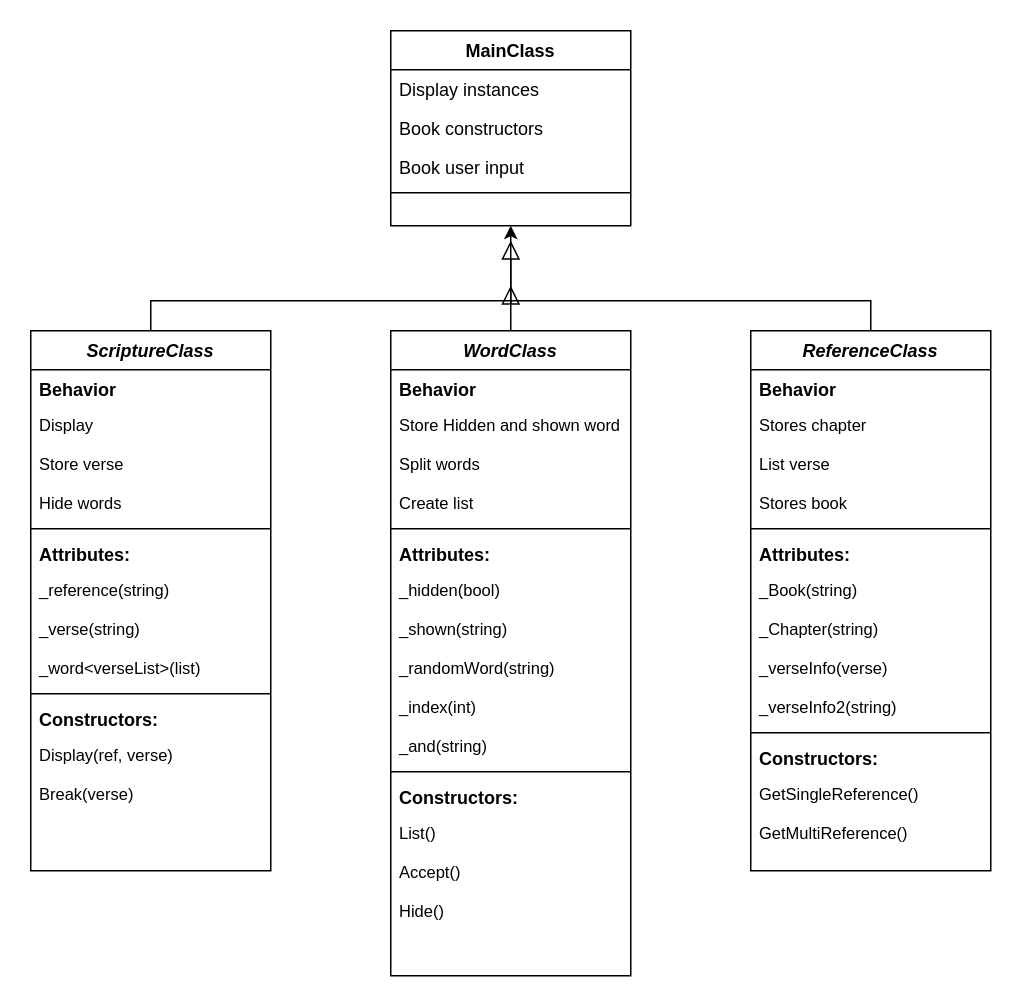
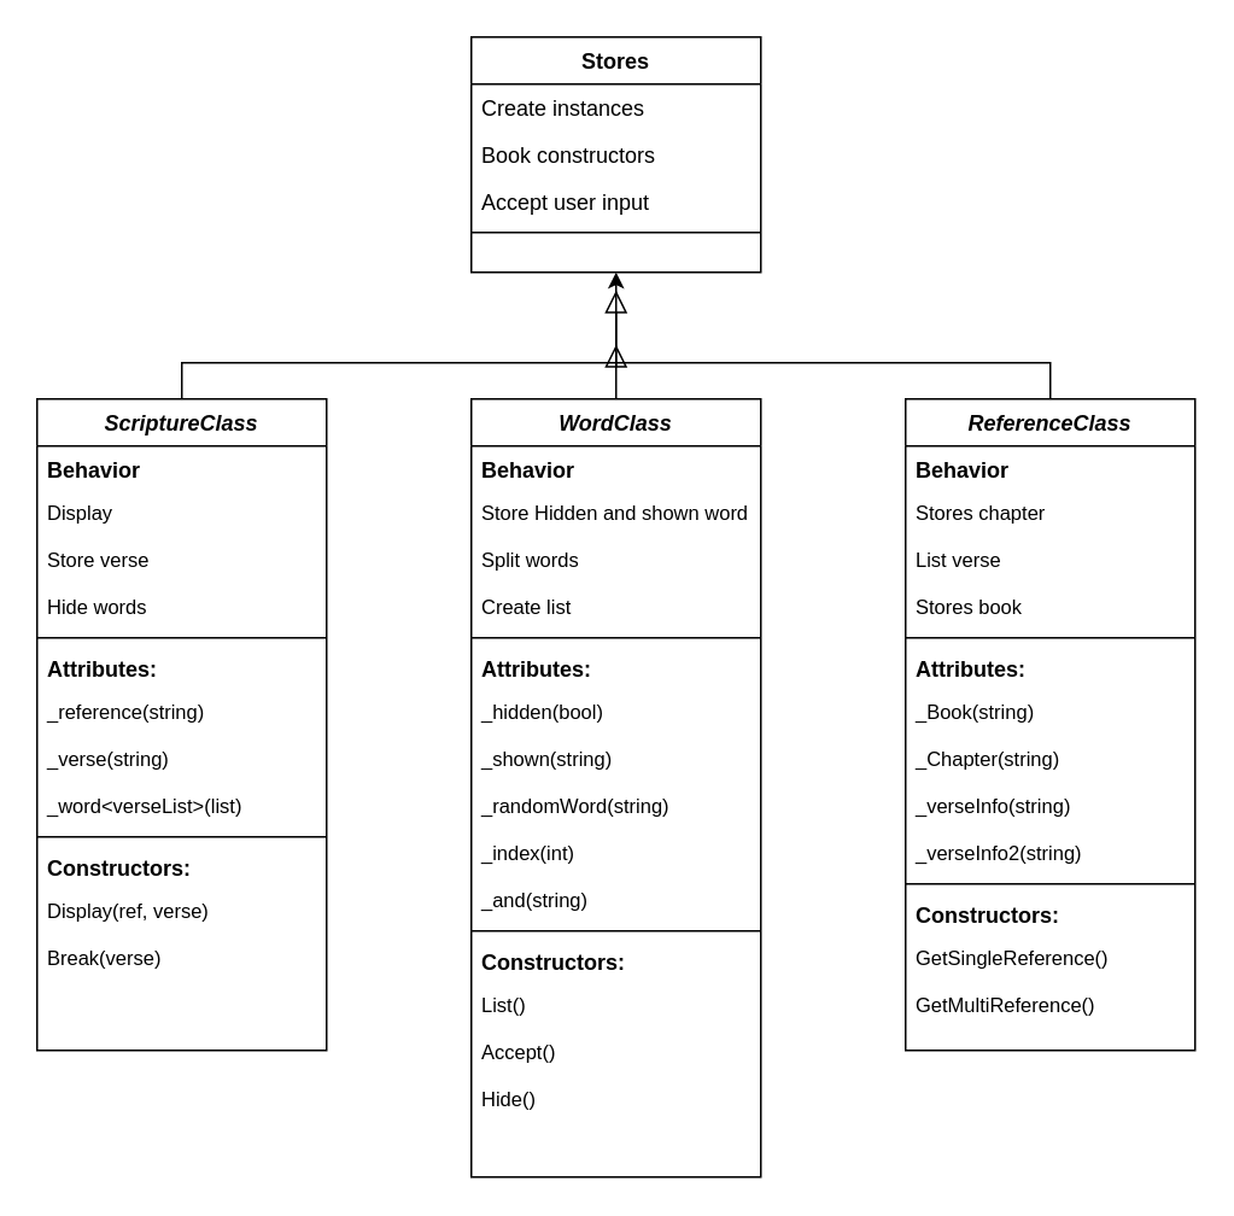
- <mxCell id="17" value="MainClass" style="swimlane;fontStyle=1;align=center;verticalAlign=top;childLayout=stackLayout;horizontal=1;startSize=26;horizontalStack=0;resizeParent=1;resizeLast=0;collapsible=1;marginBottom=0;rounded=0;shadow=0;strokeWidth=1;" parent="1" vertex="1"><mxGeometry x="260" y="20" width="160" height="130" as="geometry"><mxRectangle x="340" y="380" width="170" height="26" as="alternateBounds" /></mxGeometry></mxCell>
+ <mxCell id="17" value="Stores" style="swimlane;fontStyle=1;align=center;verticalAlign=top;childLayout=stackLayout;horizontal=1;startSize=26;horizontalStack=0;resizeParent=1;resizeLast=0;collapsible=1;marginBottom=0;rounded=0;shadow=0;strokeWidth=1;" parent="1" vertex="1"><mxGeometry x="260" y="20" width="160" height="130" as="geometry"><mxRectangle x="340" y="380" width="170" height="26" as="alternateBounds" /></mxGeometry></mxCell>
- <mxCell id="18" value="Display instances" style="text;align=left;verticalAlign=top;spacingLeft=4;spacingRight=4;overflow=hidden;rotatable=0;points=[[0,0.5],[1,0.5]];portConstraint=eastwest;" parent="17" vertex="1"><mxGeometry y="26" width="160" height="26" as="geometry" /></mxCell>
+ <mxCell id="18" value="Create instances" style="text;align=left;verticalAlign=top;spacingLeft=4;spacingRight=4;overflow=hidden;rotatable=0;points=[[0,0.5],[1,0.5]];portConstraint=eastwest;" parent="17" vertex="1"><mxGeometry y="26" width="160" height="26" as="geometry" /></mxCell>
- <mxCell id="20" value="Book user input" style="text;align=left;verticalAlign=top;spacingLeft=4;spacingRight=4;overflow=hidden;rotatable=0;points=[[0,0.5],[1,0.5]];portConstraint=eastwest;" vertex="1" parent="17"><mxGeometry y="78" width="160" height="26" as="geometry" /></mxCell>
+ <mxCell id="20" value="Accept user input" style="text;align=left;verticalAlign=top;spacingLeft=4;spacingRight=4;overflow=hidden;rotatable=0;points=[[0,0.5],[1,0.5]];portConstraint=eastwest;" vertex="1" parent="17"><mxGeometry y="78" width="160" height="26" as="geometry" /></mxCell>
- <mxCell id="49" value="_verseInfo(verse)" style="text;align=left;verticalAlign=top;spacingLeft=4;spacingRight=4;overflow=hidden;rotatable=0;points=[[0,0.5],[1,0.5]];portConstraint=eastwest;rounded=0;shadow=0;html=0;fontSize=11;" vertex="1" parent="40"><mxGeometry y="212" width="160" height="26" as="geometry" /></mxCell>
+ <mxCell id="49" value="_verseInfo(string)" style="text;align=left;verticalAlign=top;spacingLeft=4;spacingRight=4;overflow=hidden;rotatable=0;points=[[0,0.5],[1,0.5]];portConstraint=eastwest;rounded=0;shadow=0;html=0;fontSize=11;" vertex="1" parent="40"><mxGeometry y="212" width="160" height="26" as="geometry" /></mxCell>
